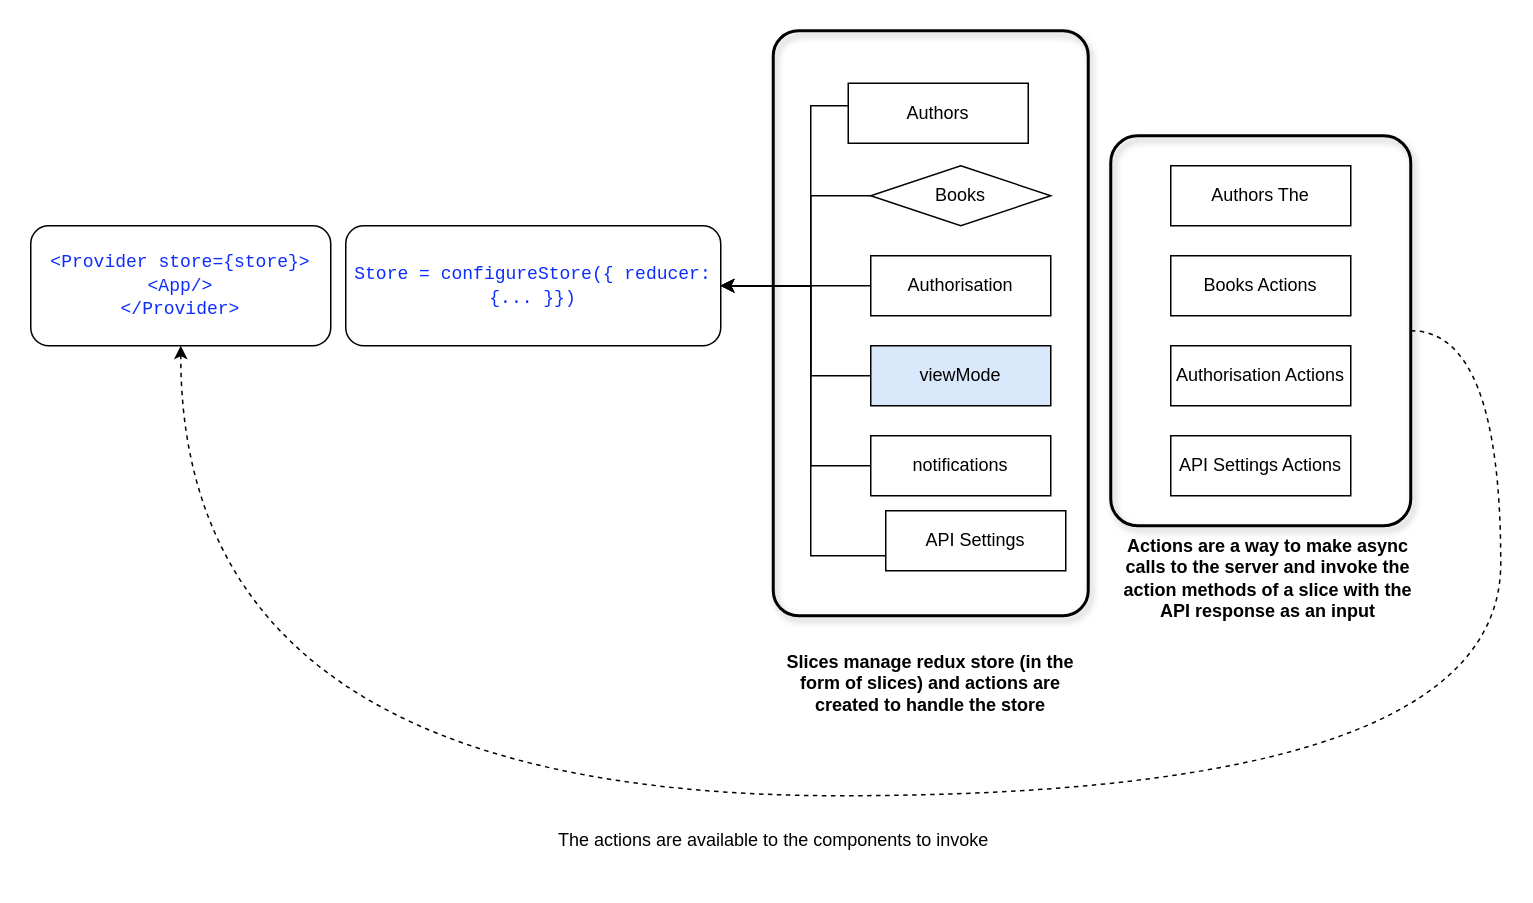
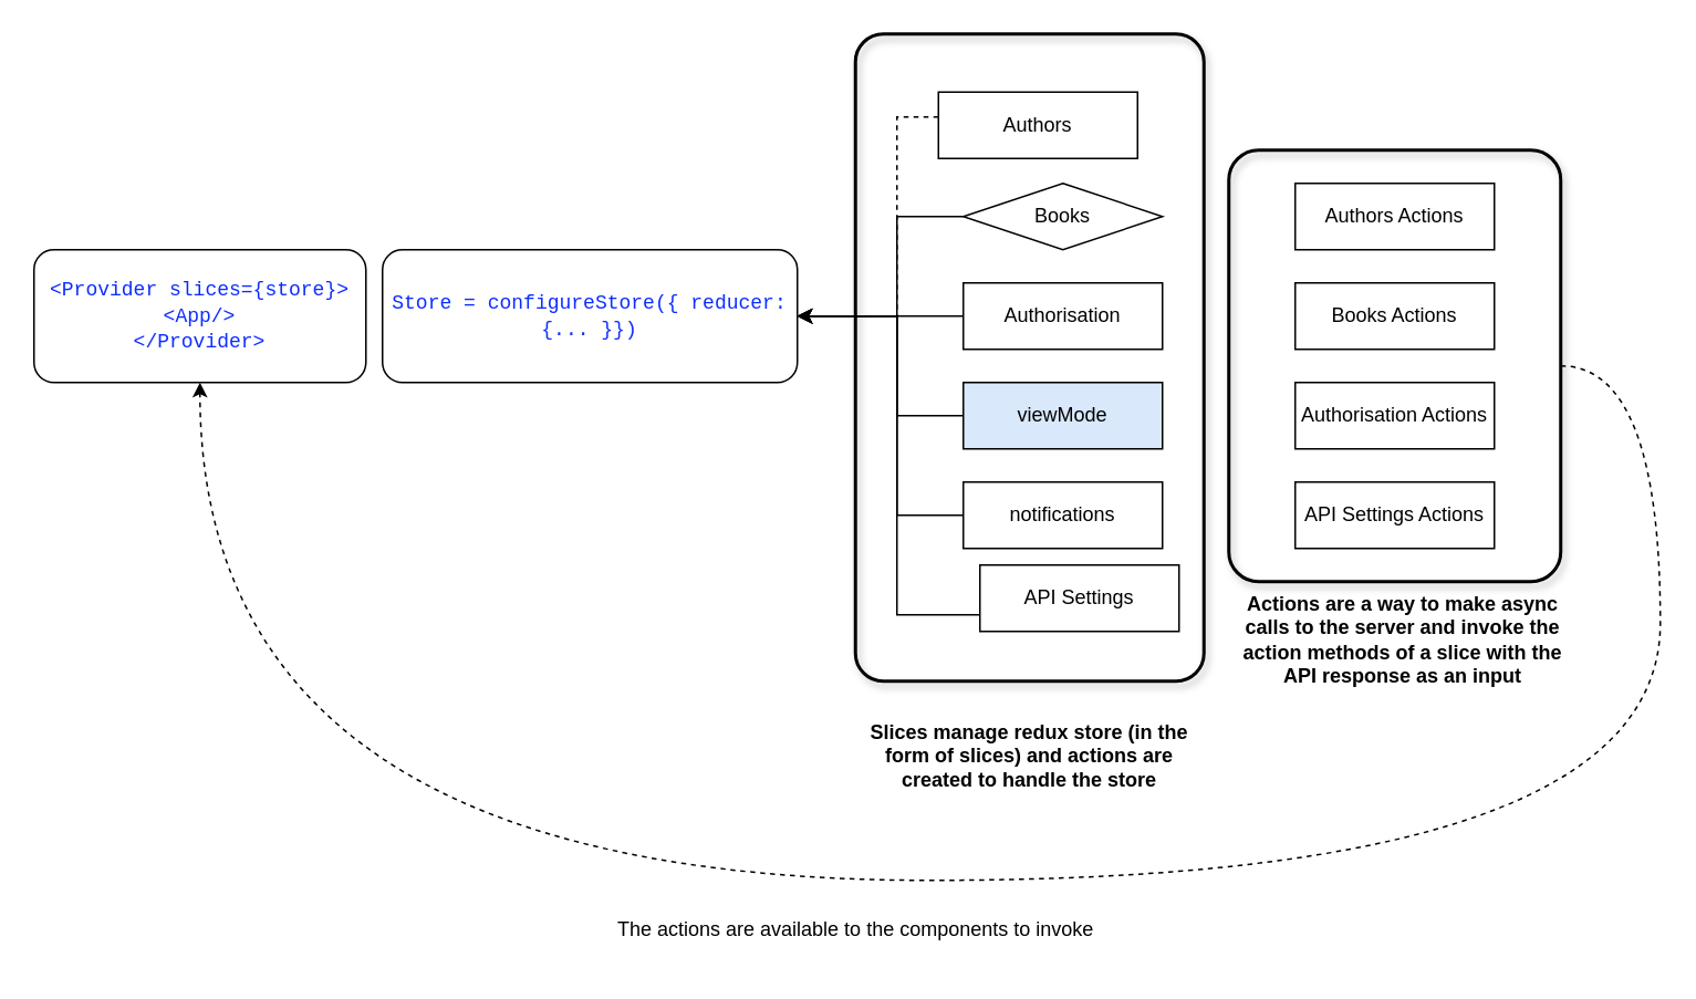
- <mxCell id="4" style="edgeStyle=orthogonalEdgeStyle;rounded=0;orthogonalLoop=1;jettySize=auto;html=1;entryX=1;entryY=0.5;entryDx=0;entryDy=0;" edge="1" parent="1" source="5" target="3"><mxGeometry relative="1" as="geometry"><Array as="points"><mxPoint x="540" y="70" /><mxPoint x="540" y="190" /></Array></mxGeometry></mxCell>
+ <mxCell id="4" style="edgeStyle=orthogonalEdgeStyle;rounded=0;orthogonalLoop=1;jettySize=auto;html=1;entryX=1;entryY=0.5;entryDx=0;entryDy=0;dashed=1;" edge="1" parent="1" source="5" target="3"><mxGeometry relative="1" as="geometry"><Array as="points"><mxPoint x="540" y="70" /><mxPoint x="540" y="190" /></Array></mxGeometry></mxCell>
- <mxCell id="14" value="Authors The" style="rounded=0;whiteSpace=wrap;html=1;" vertex="1" parent="1"><mxGeometry x="780" y="110" width="120" height="40" as="geometry" /></mxCell>
+ <mxCell id="14" value="Authors Actions" style="rounded=0;whiteSpace=wrap;html=1;" vertex="1" parent="1"><mxGeometry x="780" y="110" width="120" height="40" as="geometry" /></mxCell>
- <mxCell id="2" value="&lt;font face=&quot;Courier New&quot; color=&quot;#0d2dff&quot;&gt;&amp;lt;Provider store={store}&amp;gt;&lt;br&gt;&amp;lt;App/&amp;gt;&lt;br&gt;&amp;lt;/Provider&amp;gt;&lt;/font&gt;" style="rounded=1;whiteSpace=wrap;html=1;" vertex="1" parent="1"><mxGeometry x="20" y="150" width="200" height="80" as="geometry" /></mxCell>
+ <mxCell id="2" value="&lt;font face=&quot;Courier New&quot; color=&quot;#0d2dff&quot;&gt;&amp;lt;Provider slices={store}&amp;gt;&lt;br&gt;&amp;lt;App/&amp;gt;&lt;br&gt;&amp;lt;/Provider&amp;gt;&lt;/font&gt;" style="rounded=1;whiteSpace=wrap;html=1;" vertex="1" parent="1"><mxGeometry x="20" y="150" width="200" height="80" as="geometry" /></mxCell>
